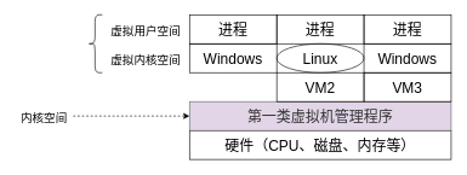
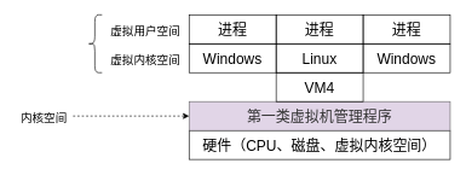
- <mxCell id="8" value="&lt;span style=&quot;font-size: 20px;&quot;&gt;Linux&lt;/span&gt;" style="ellipse;whiteSpace=wrap;html=1;fillColor=none;" parent="1" vertex="1"><mxGeometry x="380" y="60" width="120" height="40" as="geometry" /></mxCell>
+ <mxCell id="8" value="&lt;span style=&quot;font-size: 20px;&quot;&gt;Linux&lt;/span&gt;" style="rounded=0;whiteSpace=wrap;html=1;fillColor=none;" parent="1" vertex="1"><mxGeometry x="380" y="60" width="120" height="40" as="geometry" /></mxCell>
- <mxCell id="4" value="&lt;span style=&quot;font-size: 20px;&quot;&gt;VM2&lt;/span&gt;" style="rounded=0;whiteSpace=wrap;html=1;fillColor=none;" parent="1" vertex="1"><mxGeometry x="380" y="100" width="120" height="40" as="geometry" /></mxCell>
+ <mxCell id="4" value="&lt;span style=&quot;font-size: 20px;&quot;&gt;VM4&lt;/span&gt;" style="rounded=0;whiteSpace=wrap;html=1;fillColor=none;" parent="1" vertex="1"><mxGeometry x="380" y="100" width="120" height="40" as="geometry" /></mxCell>
- <mxCell id="5" value="&lt;span style=&quot;font-size: 20px;&quot;&gt;VM3&lt;/span&gt;" style="rounded=0;whiteSpace=wrap;html=1;fillColor=none;" parent="1" vertex="1"><mxGeometry x="500" y="100" width="120" height="40" as="geometry" /></mxCell>
- <mxCell id="2" value="&lt;font style=&quot;font-size: 20px;&quot;&gt;硬件（CPU、磁盘、内存等）&lt;/font&gt;" style="rounded=0;whiteSpace=wrap;html=1;fillColor=none;" parent="1" vertex="1"><mxGeometry x="260" y="180" width="360" height="40" as="geometry" /></mxCell>
+ <mxCell id="2" value="&lt;font style=&quot;font-size: 20px;&quot;&gt;硬件（CPU、磁盘、虚拟内核空间）&lt;/font&gt;" style="rounded=0;whiteSpace=wrap;html=1;fillColor=none;" parent="1" vertex="1"><mxGeometry x="260" y="180" width="360" height="40" as="geometry" /></mxCell>
